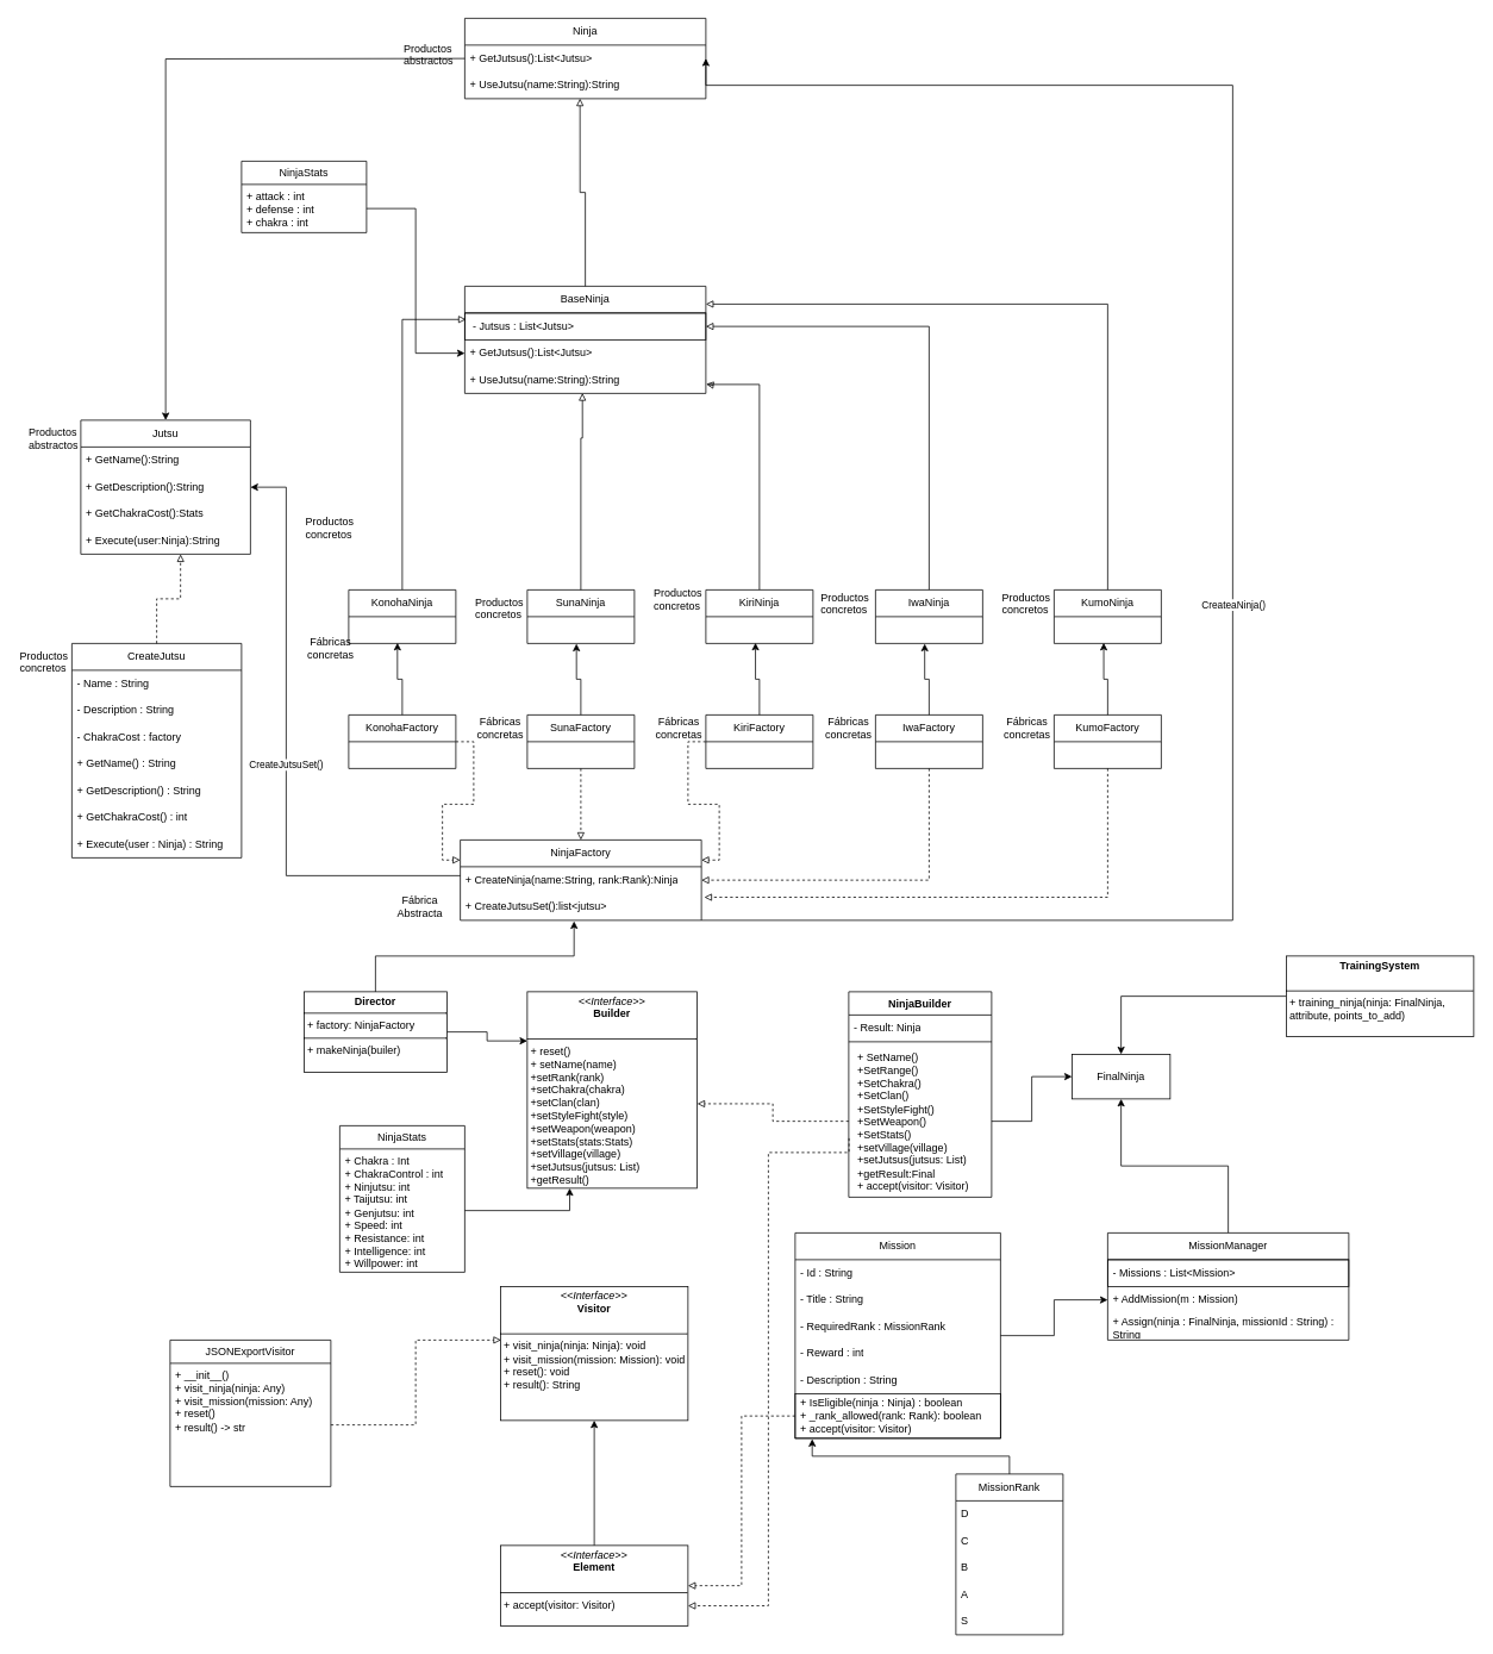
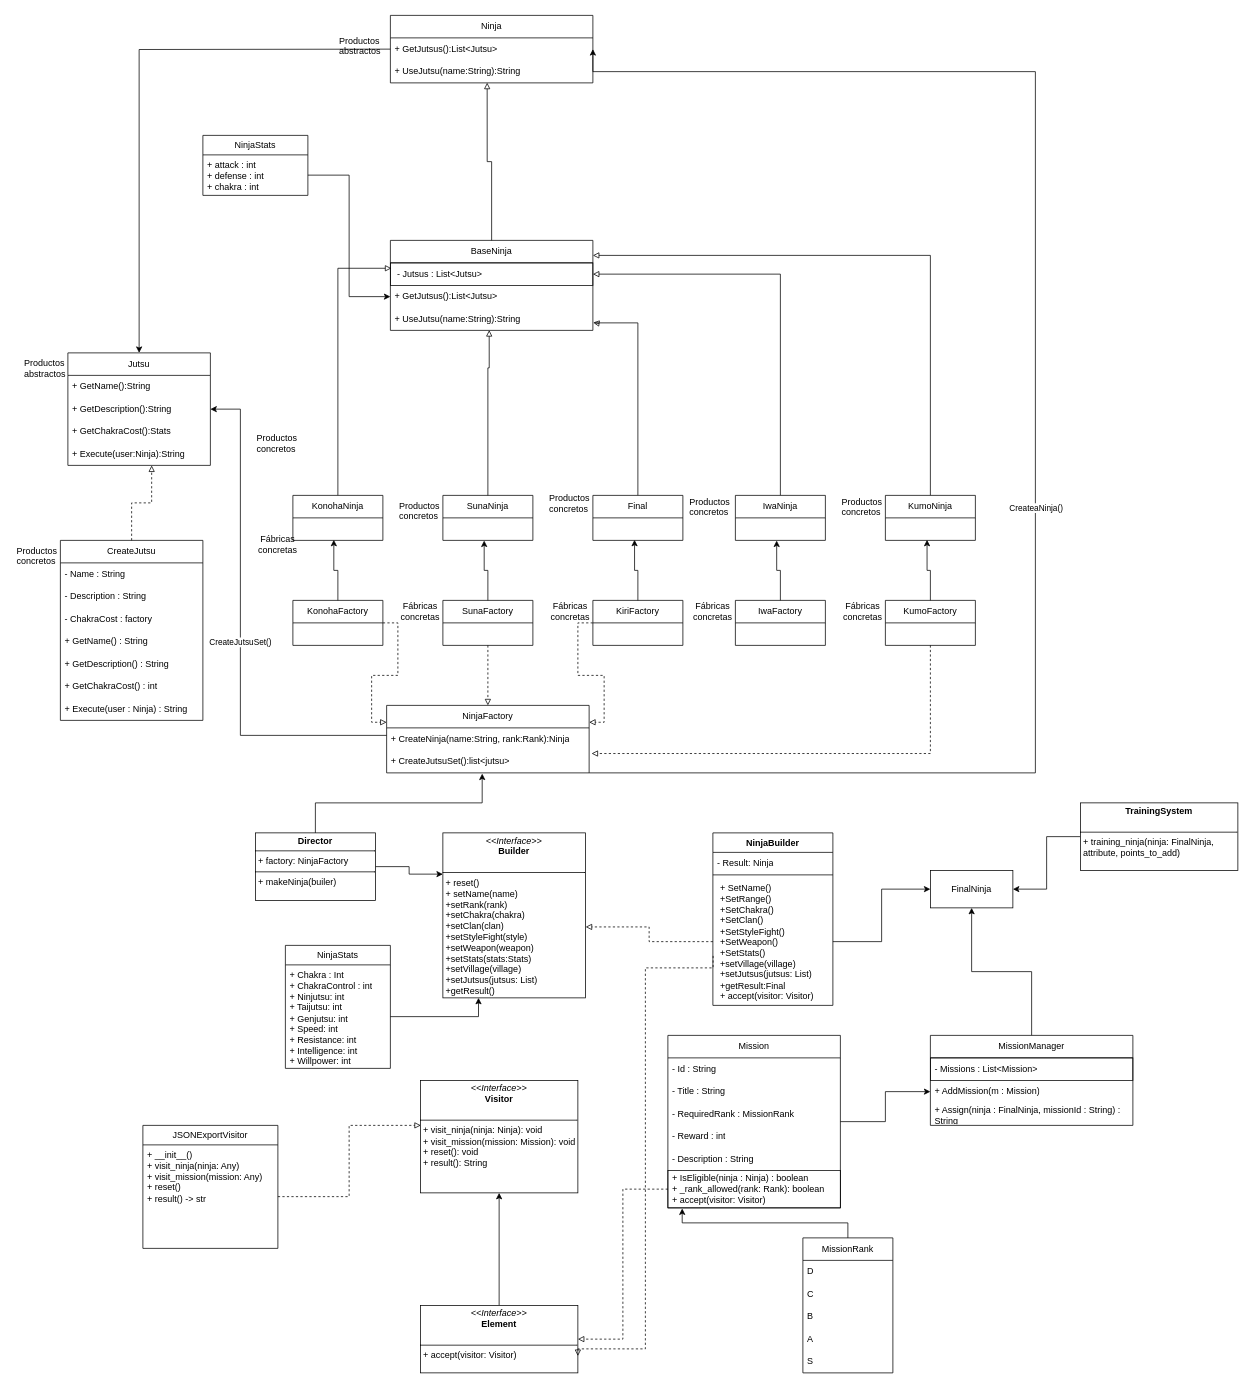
- <mxCell id="22" value="KiriNinja" style="swimlane;fontStyle=0;childLayout=stackLayout;horizontal=1;startSize=30;horizontalStack=0;resizeParent=1;resizeParentMax=0;resizeLast=0;collapsible=1;marginBottom=0;whiteSpace=wrap;html=1;" parent="1" vertex="1"><mxGeometry x="790" y="660" width="120" height="60" as="geometry"><mxRectangle x="80" y="100" width="110" height="30" as="alternateBounds" /></mxGeometry></mxCell>
+ <mxCell id="22" value="Final" style="swimlane;fontStyle=0;childLayout=stackLayout;horizontal=1;startSize=30;horizontalStack=0;resizeParent=1;resizeParentMax=0;resizeLast=0;collapsible=1;marginBottom=0;whiteSpace=wrap;html=1;" parent="1" vertex="1"><mxGeometry x="790" y="660" width="120" height="60" as="geometry"><mxRectangle x="80" y="100" width="110" height="30" as="alternateBounds" /></mxGeometry></mxCell>
- <mxCell id="77" style="edgeStyle=orthogonalEdgeStyle;rounded=0;orthogonalLoop=1;jettySize=auto;html=1;entryX=1;entryY=0.5;entryDx=0;entryDy=0;fontFamily=Helvetica;fontSize=12;fontColor=default;dashed=1;endArrow=block;endFill=0;" parent="1" source="78" target="5" edge="1"><mxGeometry relative="1" as="geometry" /></mxCell>
- <mxCell id="67" value="Fábrica Abstracta" style="text;html=1;align=center;verticalAlign=middle;whiteSpace=wrap;rounded=0;" parent="1" vertex="1"><mxGeometry x="440" y="1000" width="60" height="30" as="geometry" /></mxCell>
- <mxCell id="109" value="FinalNinja" style="html=1;whiteSpace=wrap;" parent="1" vertex="1"><mxGeometry x="1200" y="1180" width="110" height="50" as="geometry" /></mxCell>
+ <mxCell id="109" value="FinalNinja" style="html=1;whiteSpace=wrap;" parent="1" vertex="1"><mxGeometry x="1240" y="1160" width="110" height="50" as="geometry" /></mxCell>
- <mxCell id="122" value="&lt;p style=&quot;margin:0px;margin-top:4px;text-align:center;&quot;&gt;&lt;i&gt;&amp;lt;&amp;lt;Interface&amp;gt;&amp;gt;&lt;/i&gt;&lt;br&gt;&lt;b&gt;Element&lt;/b&gt;&lt;/p&gt;&lt;p style=&quot;margin:0px;margin-left:4px;&quot;&gt;&lt;br&gt;&lt;/p&gt;&lt;hr size=&quot;1&quot; style=&quot;border-style:solid;&quot;&gt;&lt;p style=&quot;margin: 0px 0px 0px 4px;&quot;&gt;+&amp;nbsp;&lt;span style=&quot;background-color: transparent; color: light-dark(rgb(0, 0, 0), rgb(255, 255, 255));&quot;&gt;accept(visitor: Visitor)&lt;/span&gt;&lt;/p&gt;" style="verticalAlign=top;align=left;overflow=fill;html=1;whiteSpace=wrap;" vertex="1" parent="1"><mxGeometry x="560" y="1730" width="210" height="90" as="geometry" /></mxCell>
+ <mxCell id="122" value="&lt;p style=&quot;margin:0px;margin-top:4px;text-align:center;&quot;&gt;&lt;i&gt;&amp;lt;&amp;lt;Interface&amp;gt;&amp;gt;&lt;/i&gt;&lt;br&gt;&lt;b&gt;Element&lt;/b&gt;&lt;/p&gt;&lt;p style=&quot;margin:0px;margin-left:4px;&quot;&gt;&lt;br&gt;&lt;/p&gt;&lt;hr size=&quot;1&quot; style=&quot;border-style:solid;&quot;&gt;&lt;p style=&quot;margin: 0px 0px 0px 4px;&quot;&gt;+&amp;nbsp;&lt;span style=&quot;background-color: transparent; color: light-dark(rgb(0, 0, 0), rgb(255, 255, 255));&quot;&gt;accept(visitor: Visitor)&lt;/span&gt;&lt;/p&gt;" style="verticalAlign=top;align=left;overflow=fill;html=1;whiteSpace=wrap;" vertex="1" parent="1"><mxGeometry x="560" y="1740" width="210" height="90" as="geometry" /></mxCell>
